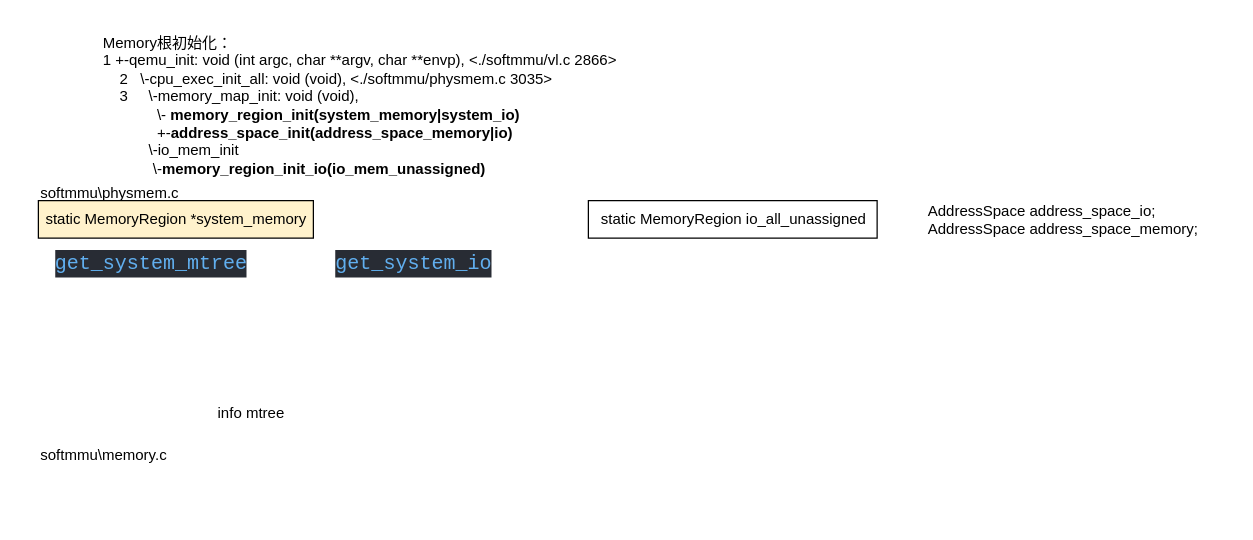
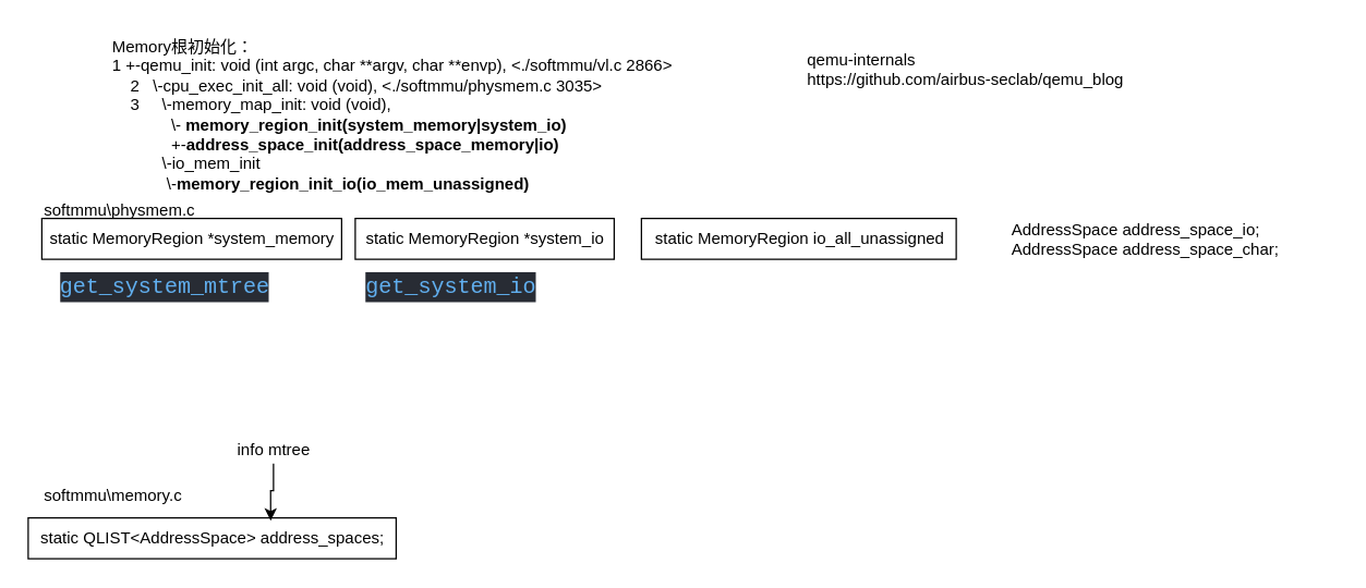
+ <mxCell id="10" value="qemu-internals&lt;br&gt;https://github.com/airbus-seclab/qemu_blog" style="text;whiteSpace=wrap;html=1;" vertex="1" parent="1"><mxGeometry x="590" y="30" width="260" height="30" as="geometry" /></mxCell>
- <mxCell id="2" value="static MemoryRegion *system_memory" style="html=1;fillColor=#fff2cc;" vertex="1" parent="1"><mxGeometry x="30" y="160" width="220" height="30" as="geometry" /></mxCell>
+ <mxCell id="2" value="static MemoryRegion *system_memory" style="html=1;" vertex="1" parent="1"><mxGeometry x="30" y="160" width="220" height="30" as="geometry" /></mxCell>
+ <mxCell id="3" value="static MemoryRegion *system_io" style="html=1;" vertex="1" parent="1"><mxGeometry x="260" y="160" width="190" height="30" as="geometry" /></mxCell>
- <mxCell id="6" value="AddressSpace address_space_io;&#10;AddressSpace address_space_memory;" style="text;whiteSpace=wrap;html=1;" vertex="1" parent="1"><mxGeometry x="740" y="155" width="240" height="40" as="geometry" /></mxCell>
+ <mxCell id="6" value="AddressSpace address_space_io;&#10;AddressSpace address_space_char;" style="text;whiteSpace=wrap;html=1;" vertex="1" parent="1"><mxGeometry x="740" y="155" width="240" height="40" as="geometry" /></mxCell>
+ <mxCell id="13" style="edgeStyle=orthogonalEdgeStyle;rounded=0;orthogonalLoop=1;jettySize=auto;html=1;entryX=0.659;entryY=0.067;entryDx=0;entryDy=0;entryPerimeter=0;" edge="1" parent="1" source="14" target="12"><mxGeometry relative="1" as="geometry" /></mxCell>
+ <mxCell id="12" value="static QLIST&amp;lt;AddressSpace&amp;gt; address_spaces;" style="html=1;" vertex="1" parent="1"><mxGeometry x="20" y="380" width="270" height="30" as="geometry" /></mxCell>
